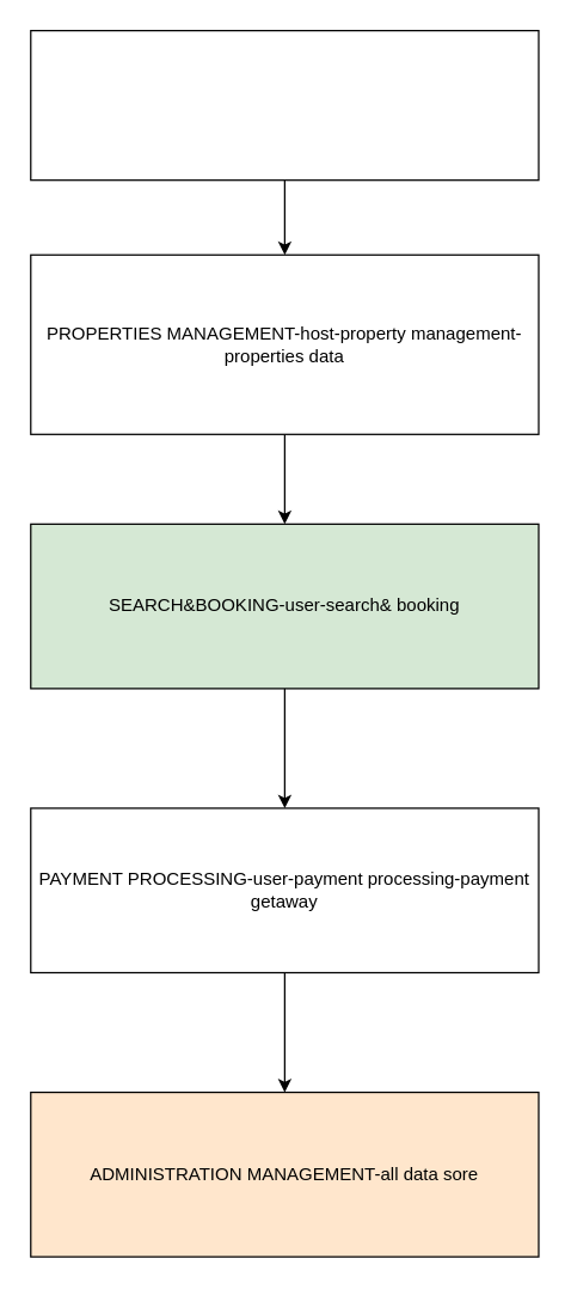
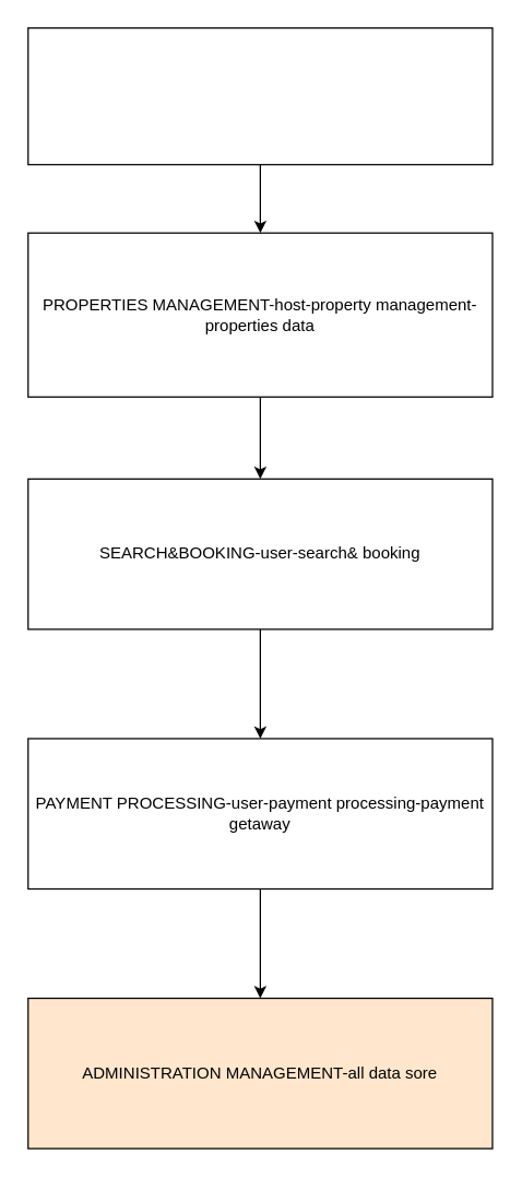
- <mxCell id="7" value="SEARCH&amp;amp;BOOKING-user-search&amp;amp; booking" style="rounded=0;whiteSpace=wrap;html=1;fillColor=#d5e8d4;" vertex="1" parent="1"><mxGeometry x="20" y="350" width="340" height="110" as="geometry" /></mxCell>
+ <mxCell id="7" value="SEARCH&amp;amp;BOOKING-user-search&amp;amp; booking" style="rounded=0;whiteSpace=wrap;html=1;" vertex="1" parent="1"><mxGeometry x="20" y="350" width="340" height="110" as="geometry" /></mxCell>
